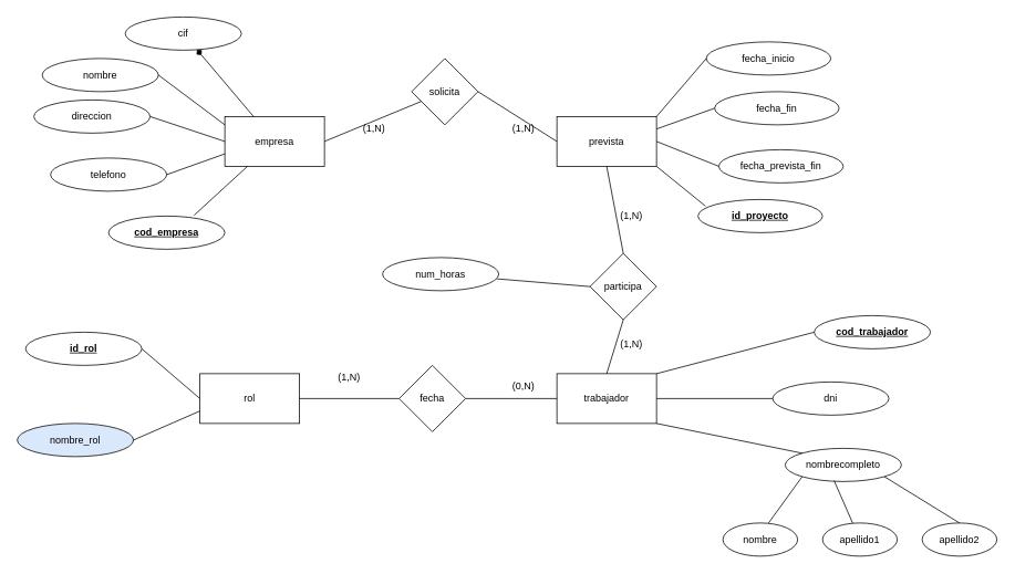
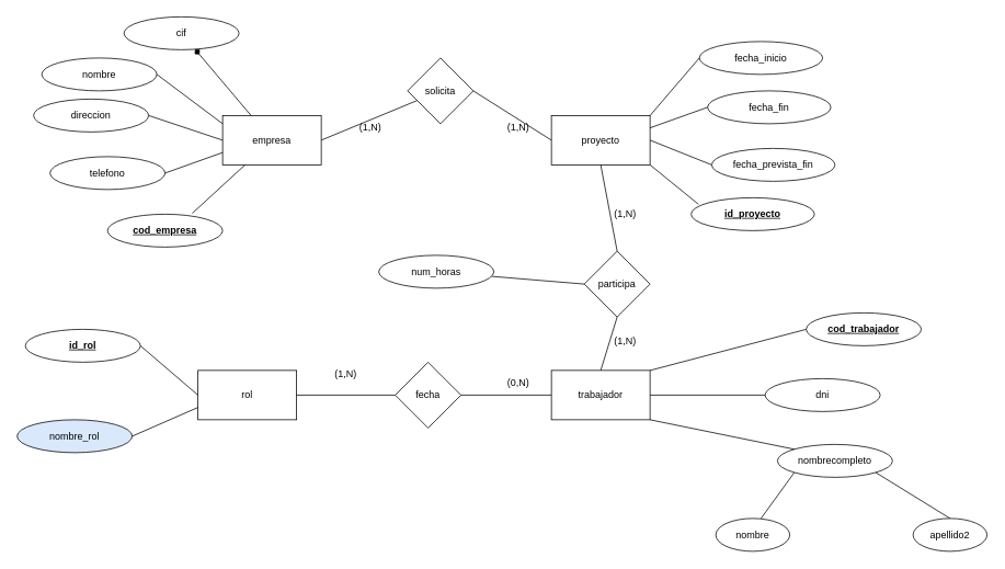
- <mxCell id="13" value="prevista" style="rounded=0;whiteSpace=wrap;html=1;" parent="1" vertex="1"><mxGeometry x="670" y="140" width="120" height="60" as="geometry" /></mxCell>
+ <mxCell id="13" value="proyecto" style="rounded=0;whiteSpace=wrap;html=1;" parent="1" vertex="1"><mxGeometry x="670" y="140" width="120" height="60" as="geometry" /></mxCell>
- <mxCell id="34" value="" style="endArrow=none;html=1;rounded=0;entryX=0.421;entryY=0.975;entryDx=0;entryDy=0;entryPerimeter=0;" parent="1" source="31" target="29" edge="1"><mxGeometry width="50" height="50" relative="1" as="geometry"><mxPoint x="935" y="640" as="sourcePoint" /><mxPoint x="985" y="590" as="targetPoint" /></mxGeometry></mxCell>
- <mxCell id="31" value="apellido1" style="ellipse;whiteSpace=wrap;html=1;" parent="1" vertex="1"><mxGeometry x="990" y="630" width="90" height="40" as="geometry" /></mxCell>
